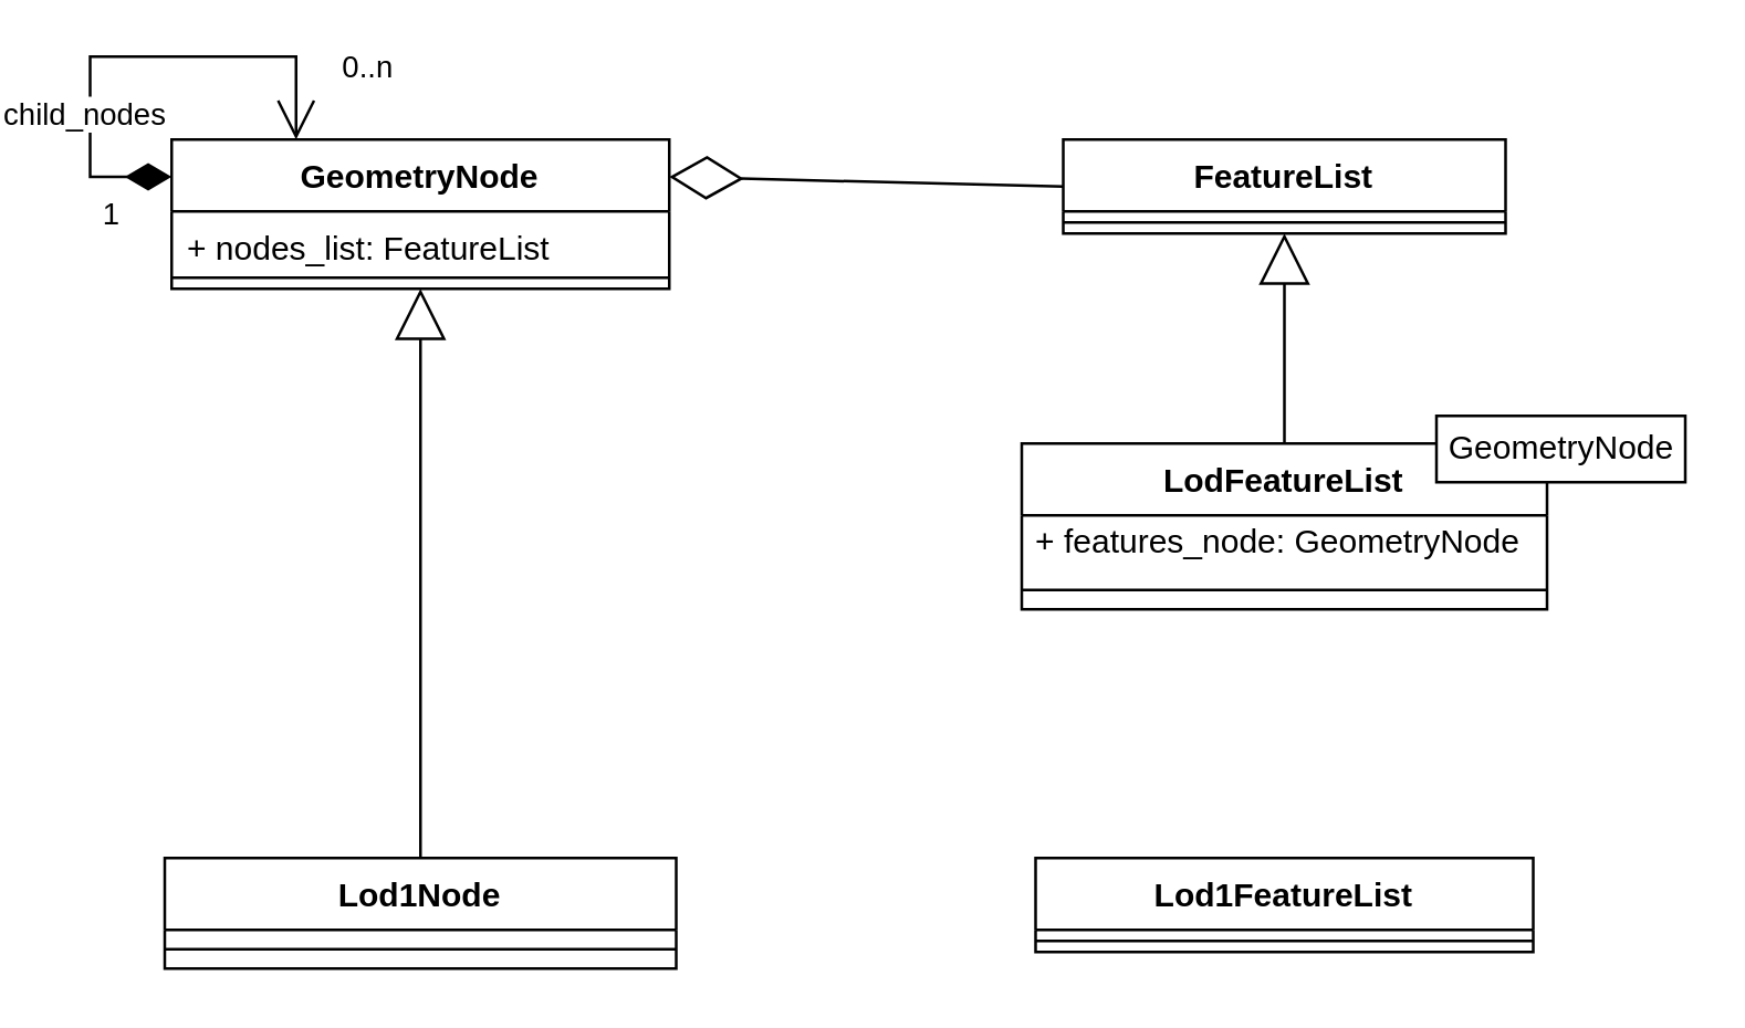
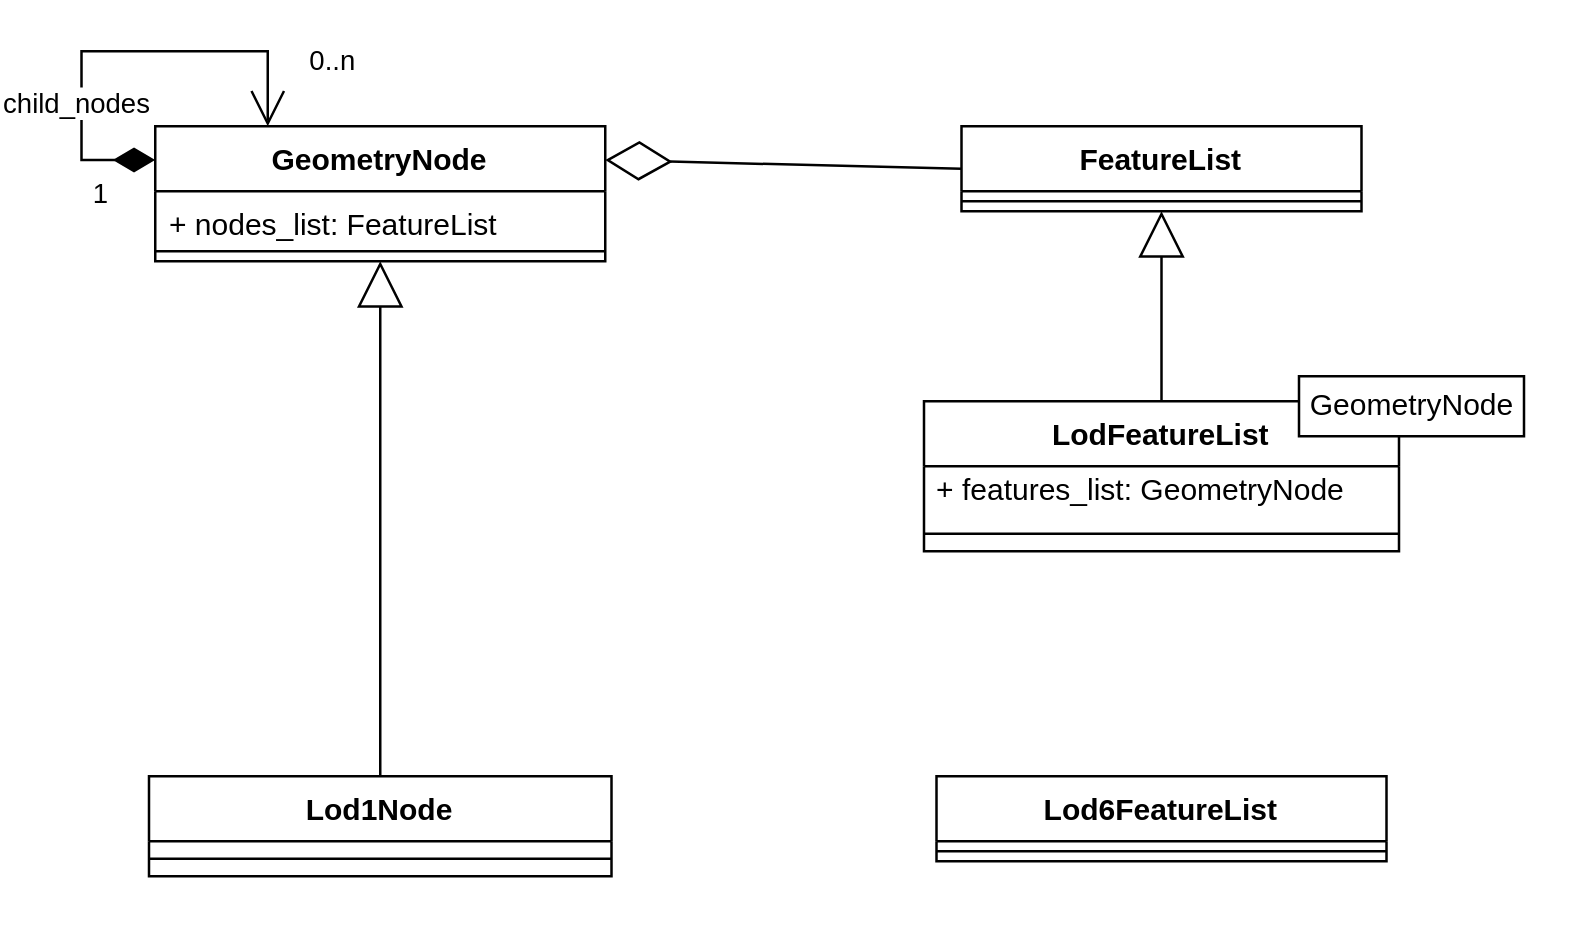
- <mxCell id="10" value="&amp;nbsp;+ features_node: GeometryNode" style="text;html=1;align=left;verticalAlign=middle;resizable=0;points=[];autosize=1;strokeColor=none;fillColor=none;" vertex="1" parent="9"><mxGeometry y="26" width="190" height="20" as="geometry" /></mxCell>
+ <mxCell id="10" value="&amp;nbsp;+ features_list: GeometryNode" style="text;html=1;align=left;verticalAlign=middle;resizable=0;points=[];autosize=1;strokeColor=none;fillColor=none;" vertex="1" parent="9"><mxGeometry y="26" width="190" height="20" as="geometry" /></mxCell>
- <mxCell id="7" value="Lod1FeatureList" style="swimlane;fontStyle=1;align=center;verticalAlign=top;childLayout=stackLayout;horizontal=1;startSize=26;horizontalStack=0;resizeParent=1;resizeParentMax=0;resizeLast=0;collapsible=1;marginBottom=0;" vertex="1" parent="1"><mxGeometry x="362" y="310" width="180" height="34" as="geometry" /></mxCell>
+ <mxCell id="7" value="Lod6FeatureList" style="swimlane;fontStyle=1;align=center;verticalAlign=top;childLayout=stackLayout;horizontal=1;startSize=26;horizontalStack=0;resizeParent=1;resizeParentMax=0;resizeLast=0;collapsible=1;marginBottom=0;" vertex="1" parent="1"><mxGeometry x="362" y="310" width="180" height="34" as="geometry" /></mxCell>
